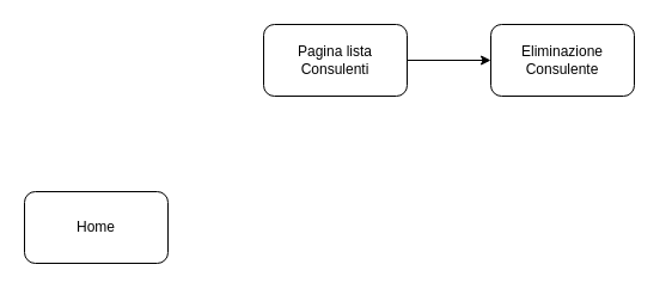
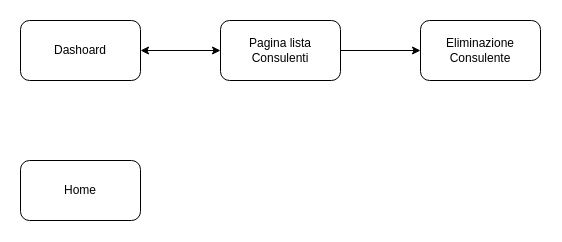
+ <mxCell id="3" value="Dashoard" style="whiteSpace=wrap;html=1;rounded=1;" parent="1" vertex="1"><mxGeometry x="20" y="20" width="120" height="60" as="geometry" /></mxCell>
+ <mxCell id="7" value="" style="endArrow=classic;startArrow=classic;html=1;exitX=1;exitY=0.5;exitDx=0;exitDy=0;entryX=0;entryY=0.5;entryDx=0;entryDy=0;" parent="1" source="3" target="5" edge="1"><mxGeometry width="50" height="50" relative="1" as="geometry"><mxPoint x="350" y="60" as="sourcePoint" /><mxPoint x="220" y="60" as="targetPoint" /></mxGeometry></mxCell>
- <mxCell id="6" value="Eliminazione Consulente" style="whiteSpace=wrap;html=1;rounded=1;" parent="1" vertex="1"><mxGeometry x="410" y="20" width="120" height="60" as="geometry" /></mxCell>
+ <mxCell id="6" value="Eliminazione Consulente" style="whiteSpace=wrap;html=1;rounded=1;" parent="1" vertex="1"><mxGeometry x="420" y="20" width="120" height="60" as="geometry" /></mxCell>
